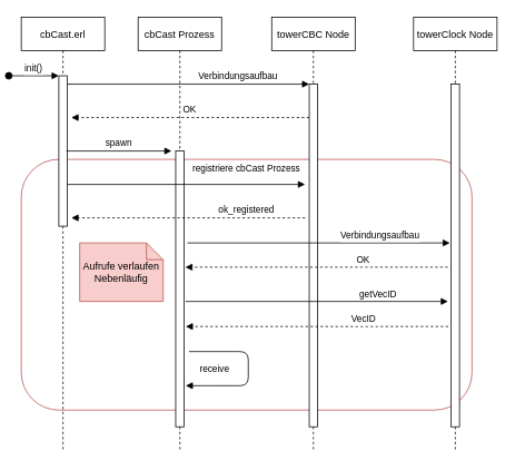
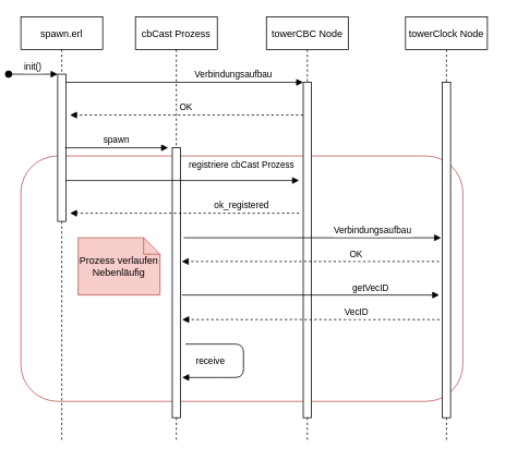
- <mxCell id="3" value="cbCast.erl" style="shape=umlLifeline;perimeter=lifelinePerimeter;container=1;collapsible=0;recursiveResize=0;rounded=0;shadow=0;strokeWidth=1;" parent="1" vertex="1"><mxGeometry x="20" y="20" width="100" height="520" as="geometry" /></mxCell>
+ <mxCell id="3" value="spawn.erl" style="shape=umlLifeline;perimeter=lifelinePerimeter;container=1;collapsible=0;recursiveResize=0;rounded=0;shadow=0;strokeWidth=1;" parent="1" vertex="1"><mxGeometry x="20" y="20" width="100" height="520" as="geometry" /></mxCell>
- <mxCell id="21" value="Aufrufe verlaufen Nebenläufig" style="shape=note;size=20;whiteSpace=wrap;html=1;fillColor=#f8cecc;strokeColor=#b85450;" parent="1" vertex="1"><mxGeometry x="90" y="290" width="100" height="70" as="geometry" /></mxCell>
+ <mxCell id="21" value="Prozess verlaufen Nebenläufig" style="shape=note;size=20;whiteSpace=wrap;html=1;fillColor=#f8cecc;strokeColor=#b85450;" parent="1" vertex="1"><mxGeometry x="90" y="290" width="100" height="70" as="geometry" /></mxCell>
